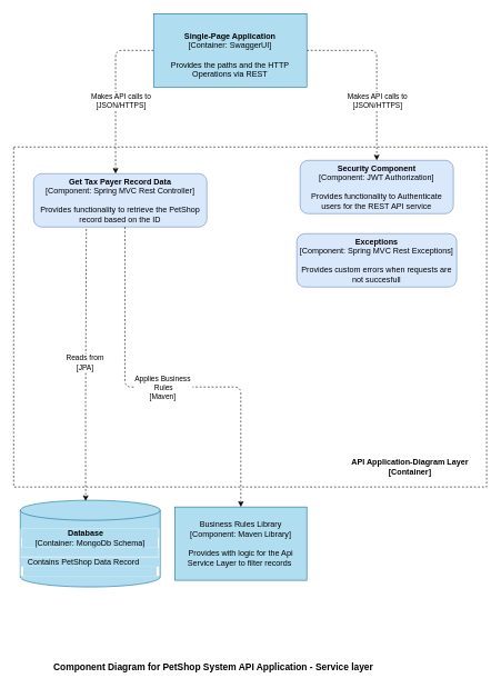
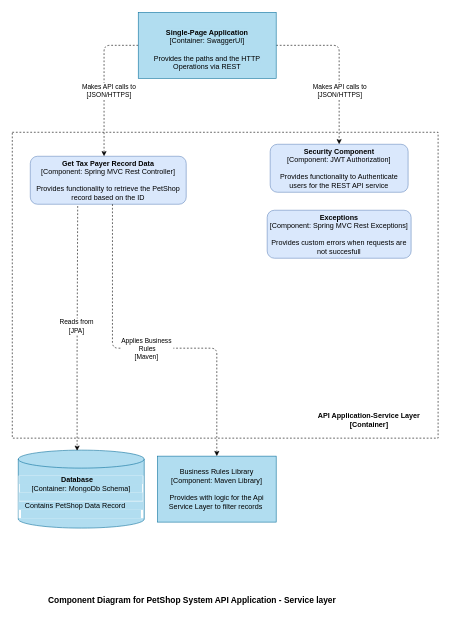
- <mxCell id="3" value="&lt;b&gt;API Application-Diagram Layer&lt;br&gt;[Container]&lt;br&gt;&lt;/b&gt;" style="text;html=1;strokeColor=none;fillColor=none;align=center;verticalAlign=middle;whiteSpace=wrap;rounded=0;dashed=1;" parent="1" vertex="1"><mxGeometry x="510" y="680" width="210" height="40" as="geometry" /></mxCell>
+ <mxCell id="3" value="&lt;b&gt;API Application-Service Layer&lt;br&gt;[Container]&lt;br&gt;&lt;/b&gt;" style="text;html=1;strokeColor=none;fillColor=none;align=center;verticalAlign=middle;whiteSpace=wrap;rounded=0;dashed=1;" parent="1" vertex="1"><mxGeometry x="510" y="680" width="210" height="40" as="geometry" /></mxCell>
